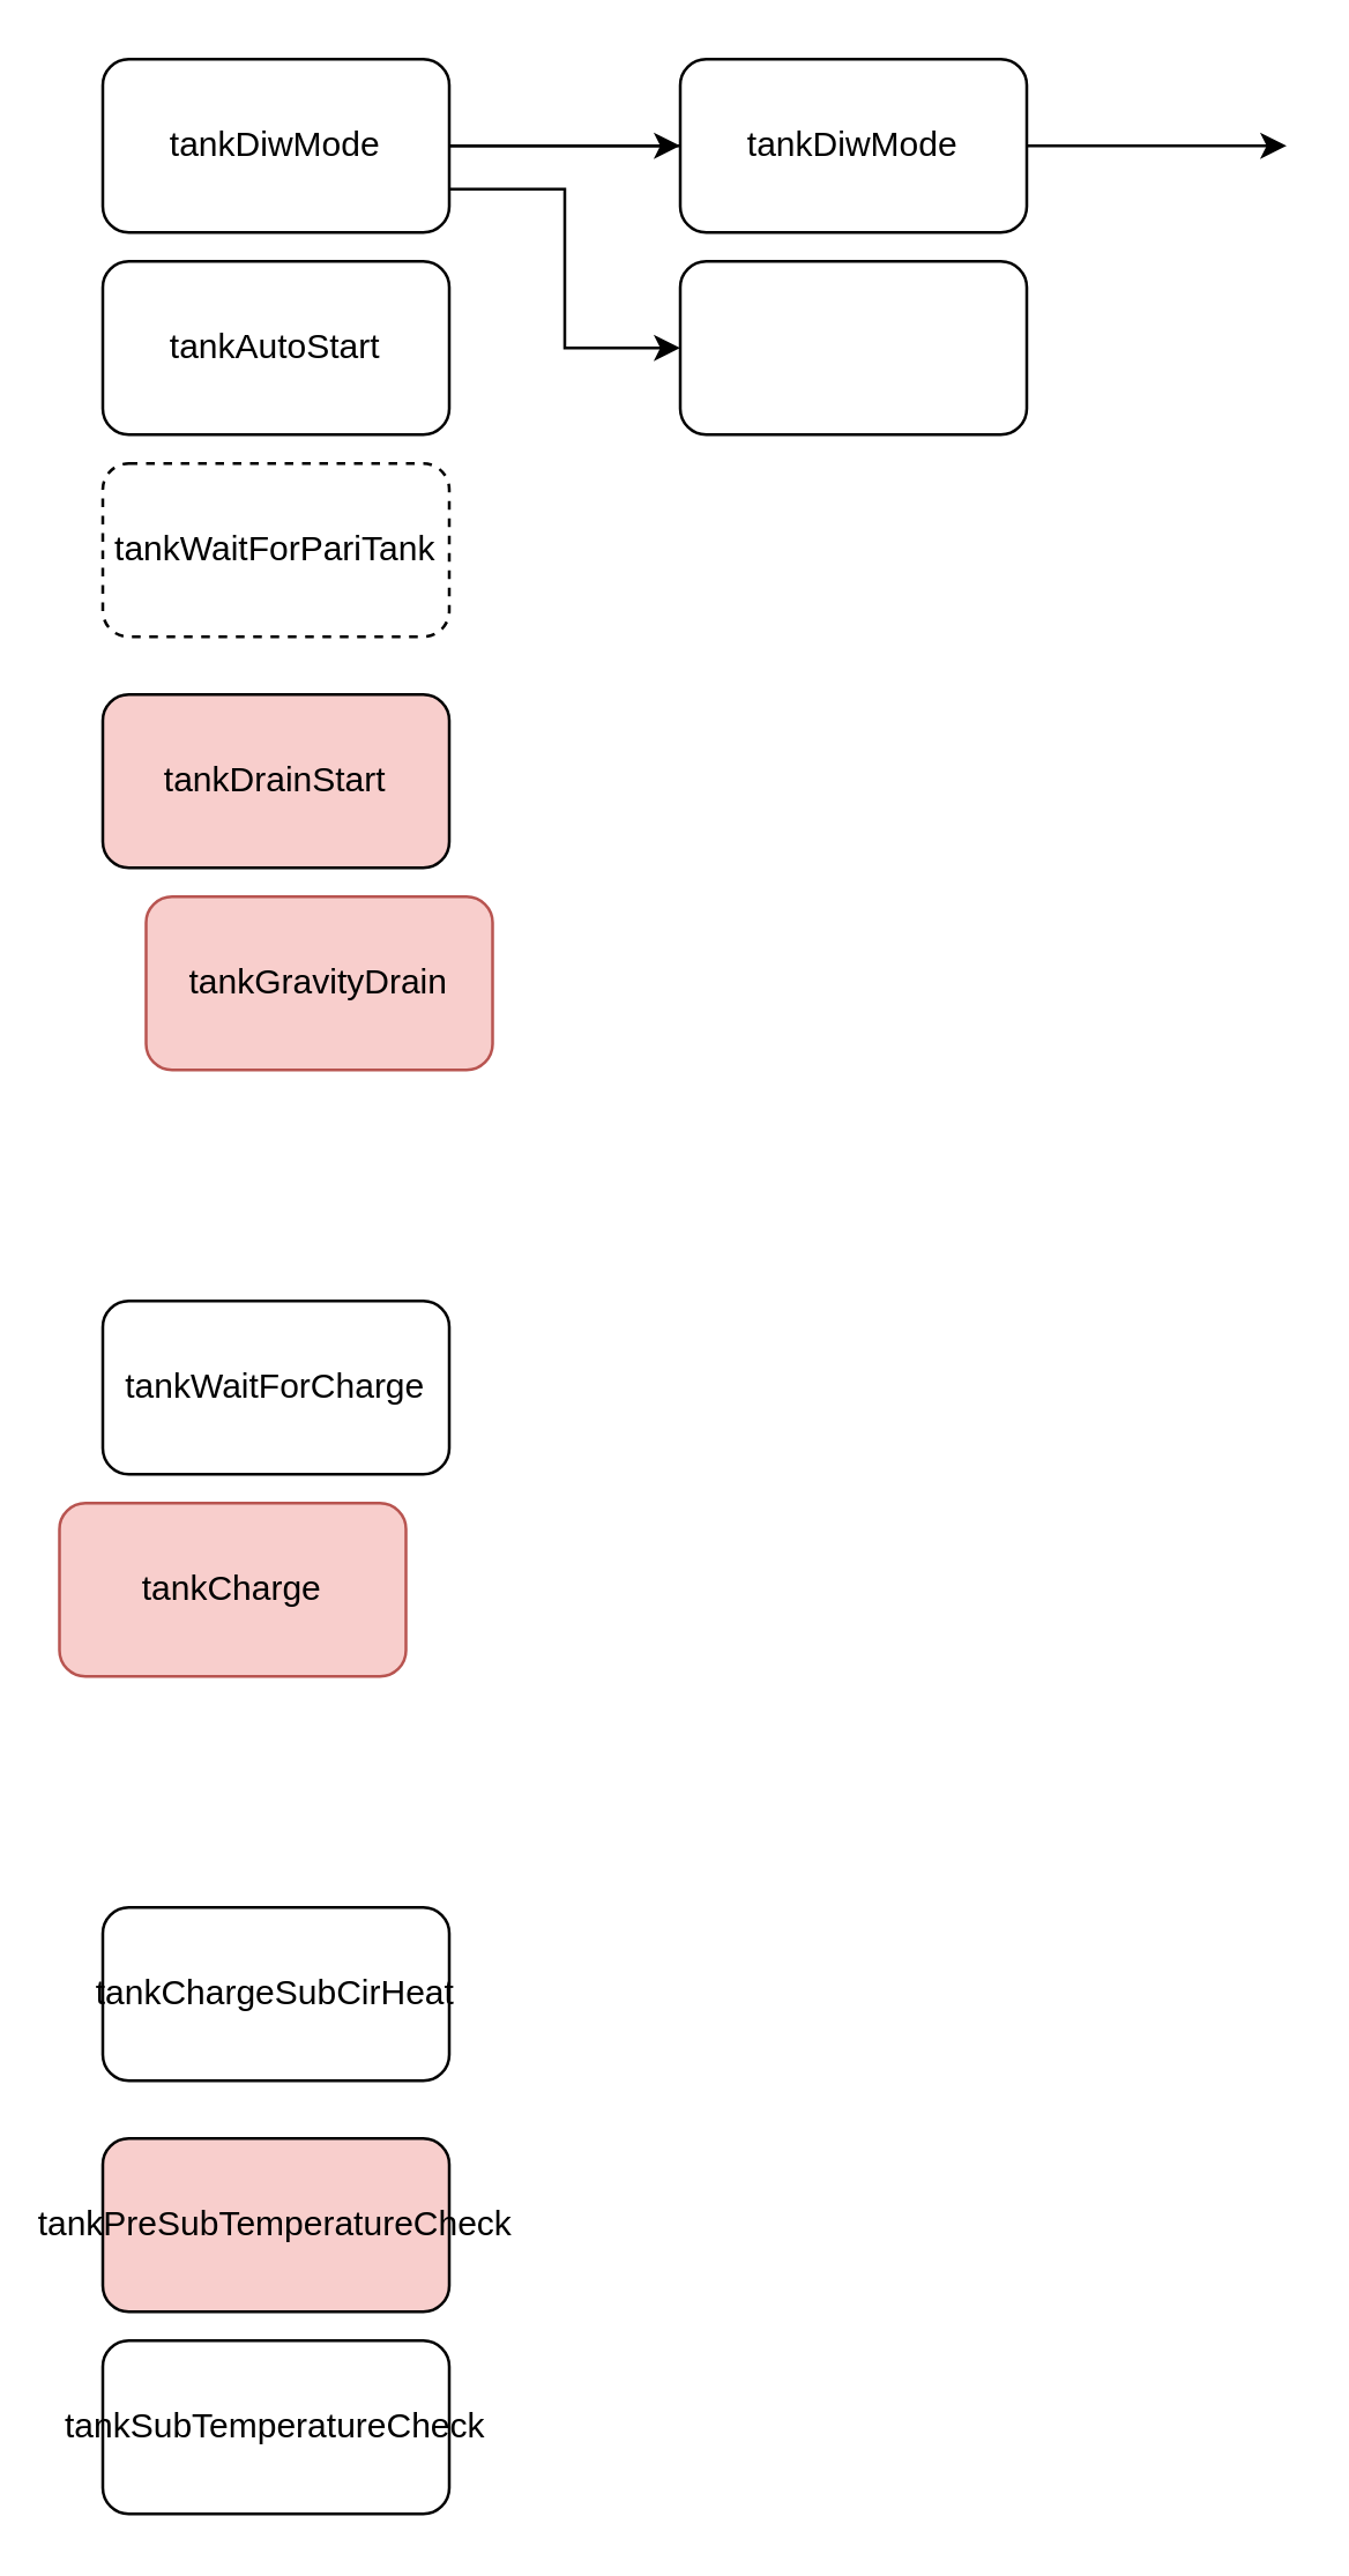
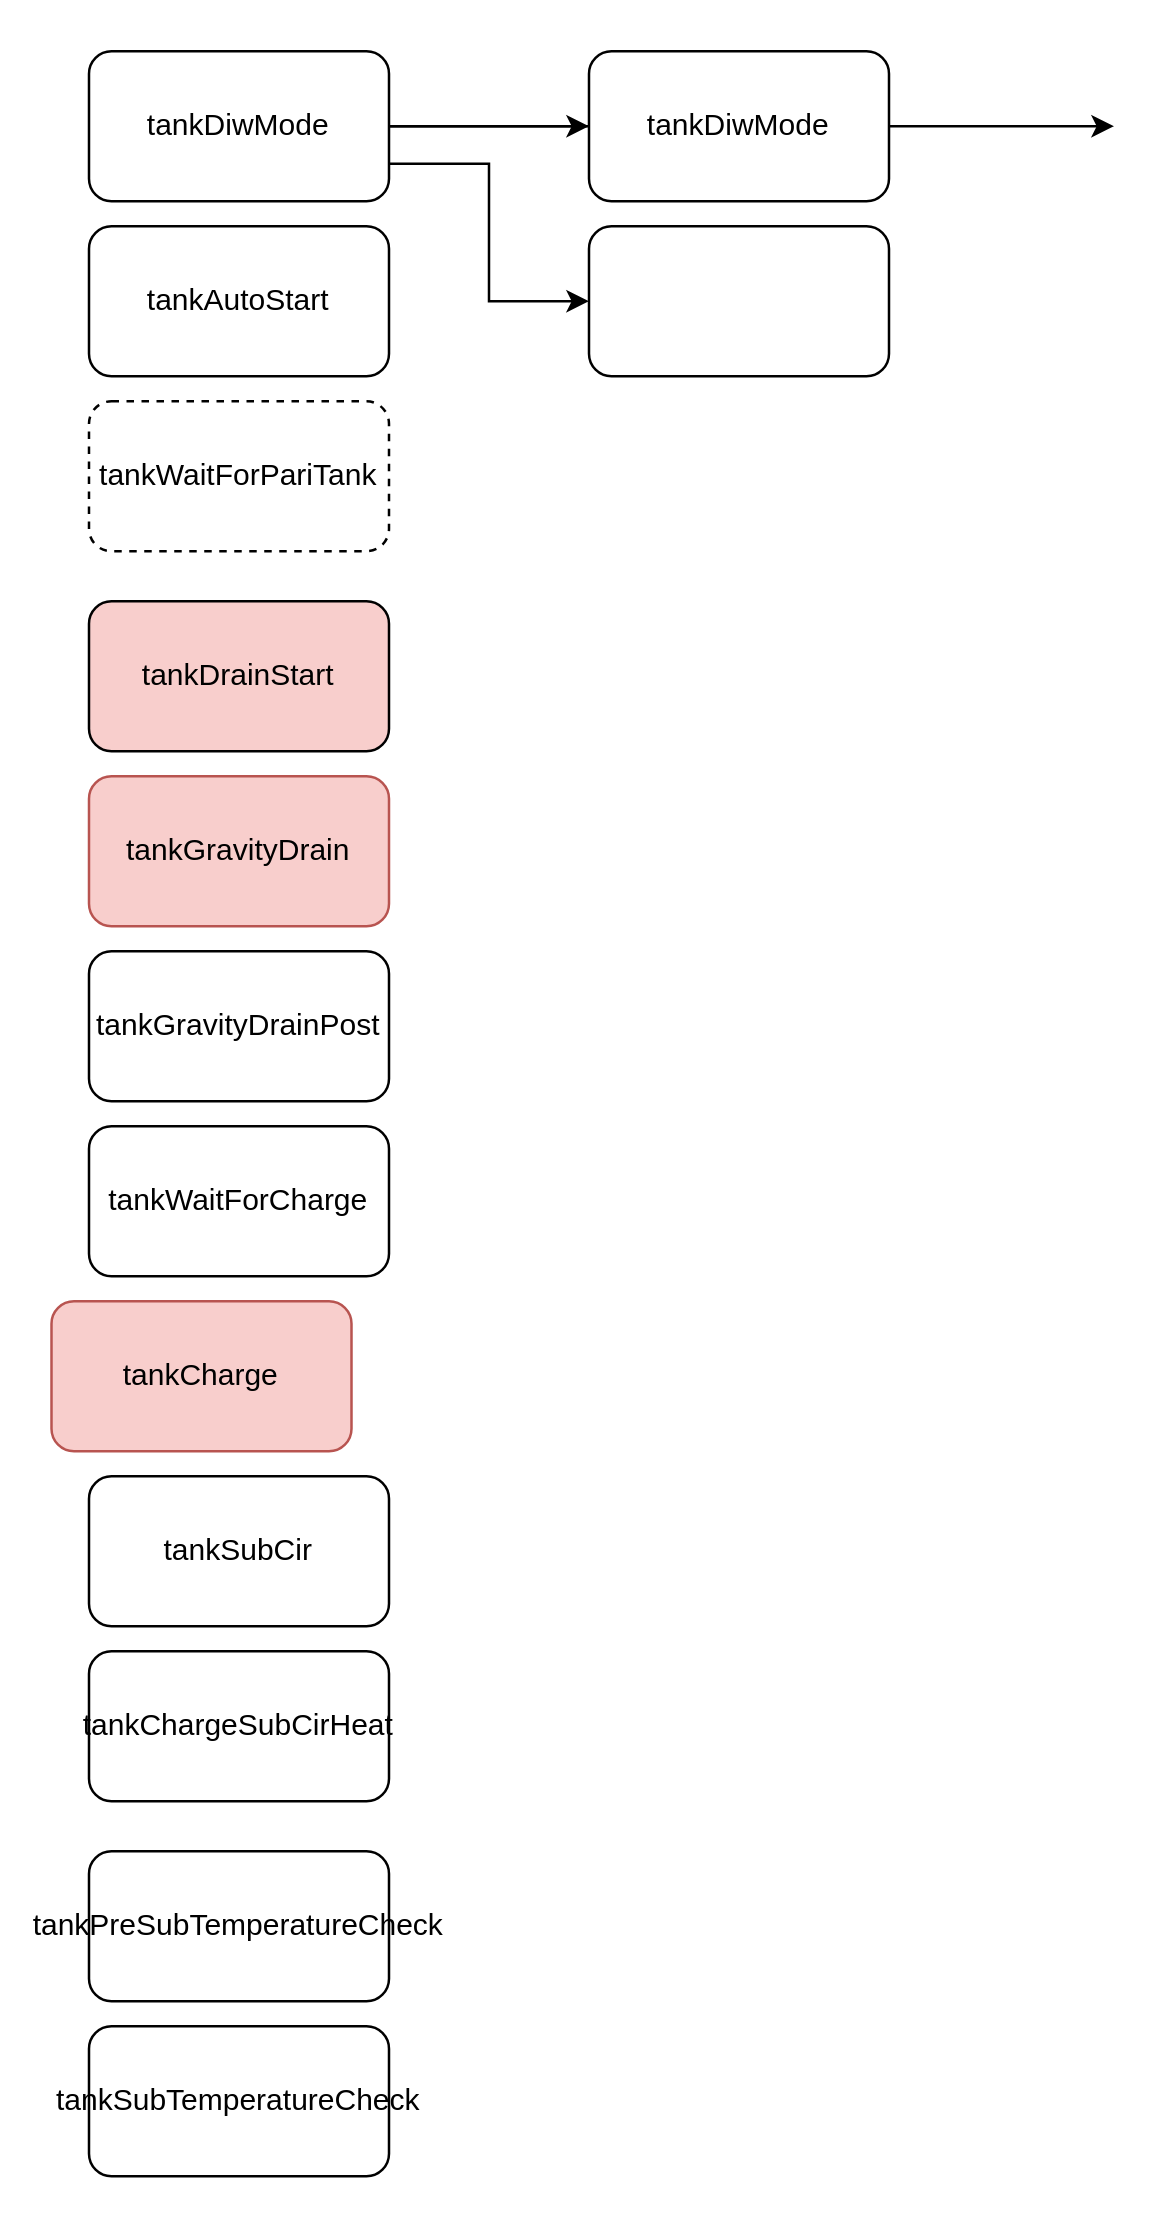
- <mxCell id="11" value="tankGravityDrain" style="rounded=1;whiteSpace=wrap;html=1;fillColor=#f8cecc;strokeColor=#b85450;" vertex="1" parent="1"><mxGeometry x="50" y="310" width="120" height="60" as="geometry" /></mxCell>
+ <mxCell id="11" value="tankGravityDrain" style="rounded=1;whiteSpace=wrap;html=1;fillColor=#f8cecc;strokeColor=#b85450;" vertex="1" parent="1"><mxGeometry x="35" y="310" width="120" height="60" as="geometry" /></mxCell>
+ <mxCell id="12" value="tankGravityDrainPost" style="rounded=1;whiteSpace=wrap;html=1;" vertex="1" parent="1"><mxGeometry x="35" y="380" width="120" height="60" as="geometry" /></mxCell>
+ <mxCell id="15" value="tankSubCir" style="rounded=1;whiteSpace=wrap;html=1;" vertex="1" parent="1"><mxGeometry x="35" y="590" width="120" height="60" as="geometry" /></mxCell>
- <mxCell id="17" value="tankPreSubTemperatureCheck" style="rounded=1;whiteSpace=wrap;html=1;fillColor=#f8cecc;" vertex="1" parent="1"><mxGeometry x="35" y="740" width="120" height="60" as="geometry" /></mxCell>
+ <mxCell id="17" value="tankPreSubTemperatureCheck" style="rounded=1;whiteSpace=wrap;html=1;" vertex="1" parent="1"><mxGeometry x="35" y="740" width="120" height="60" as="geometry" /></mxCell>
